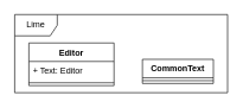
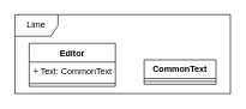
- <mxCell id="4" value="+ Text: Editor" style="text;strokeColor=none;fillColor=none;align=left;verticalAlign=top;spacingLeft=4;spacingRight=4;overflow=hidden;rotatable=0;points=[[0,0.5],[1,0.5]];portConstraint=eastwest;" vertex="1" parent="3"><mxGeometry y="26" width="120" height="26" as="geometry" /></mxCell>
+ <mxCell id="4" value="+ Text: CommonText" style="text;strokeColor=none;fillColor=none;align=left;verticalAlign=top;spacingLeft=4;spacingRight=4;overflow=hidden;rotatable=0;points=[[0,0.5],[1,0.5]];portConstraint=eastwest;" vertex="1" parent="3"><mxGeometry y="26" width="120" height="26" as="geometry" /></mxCell>
